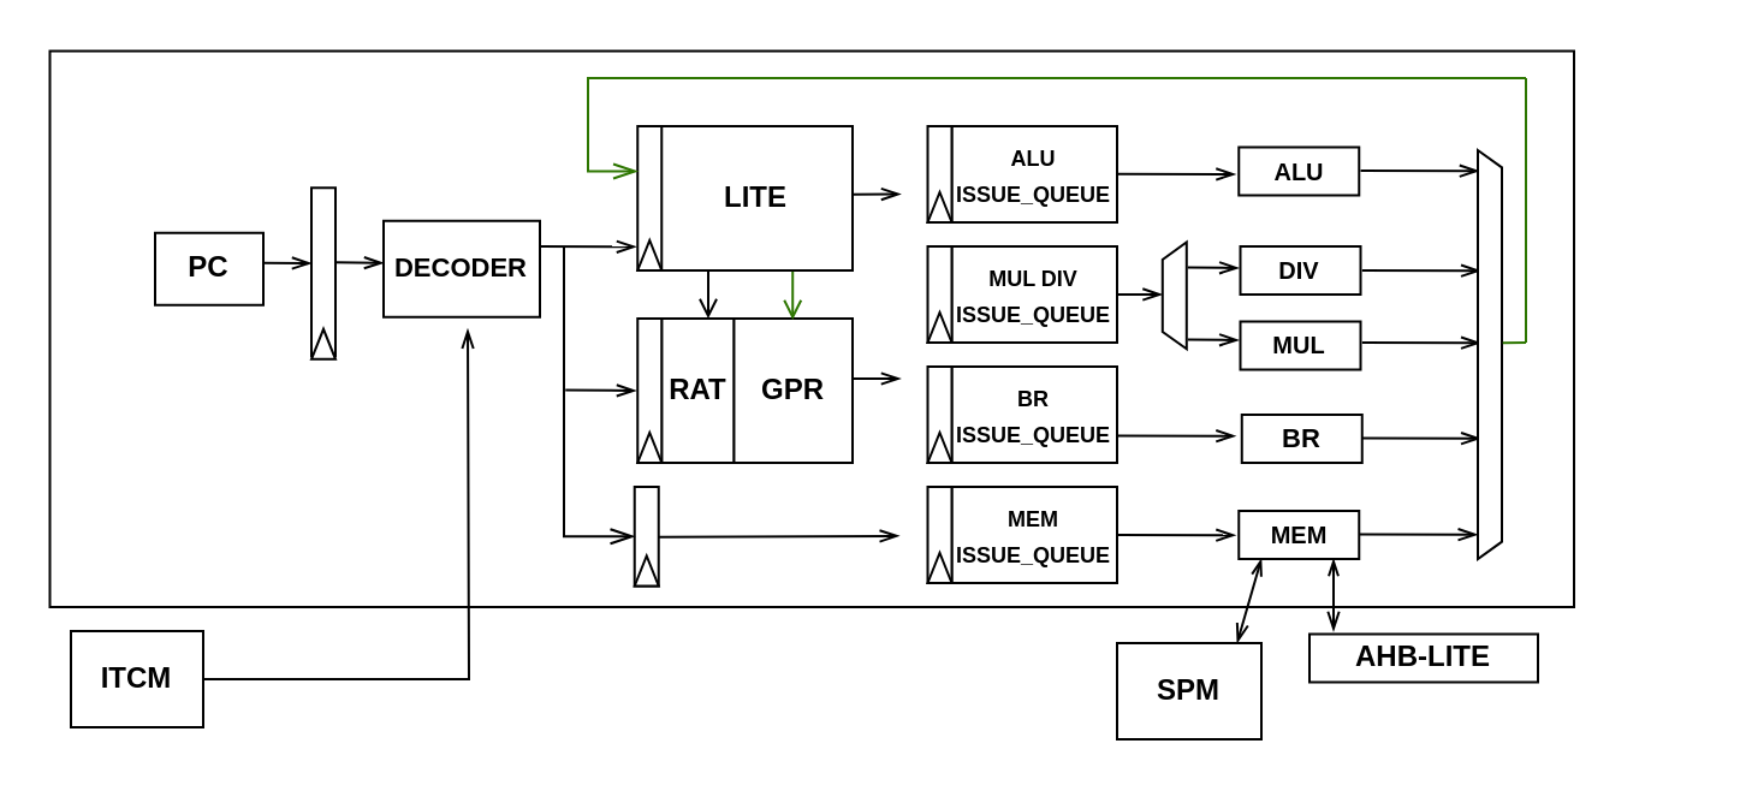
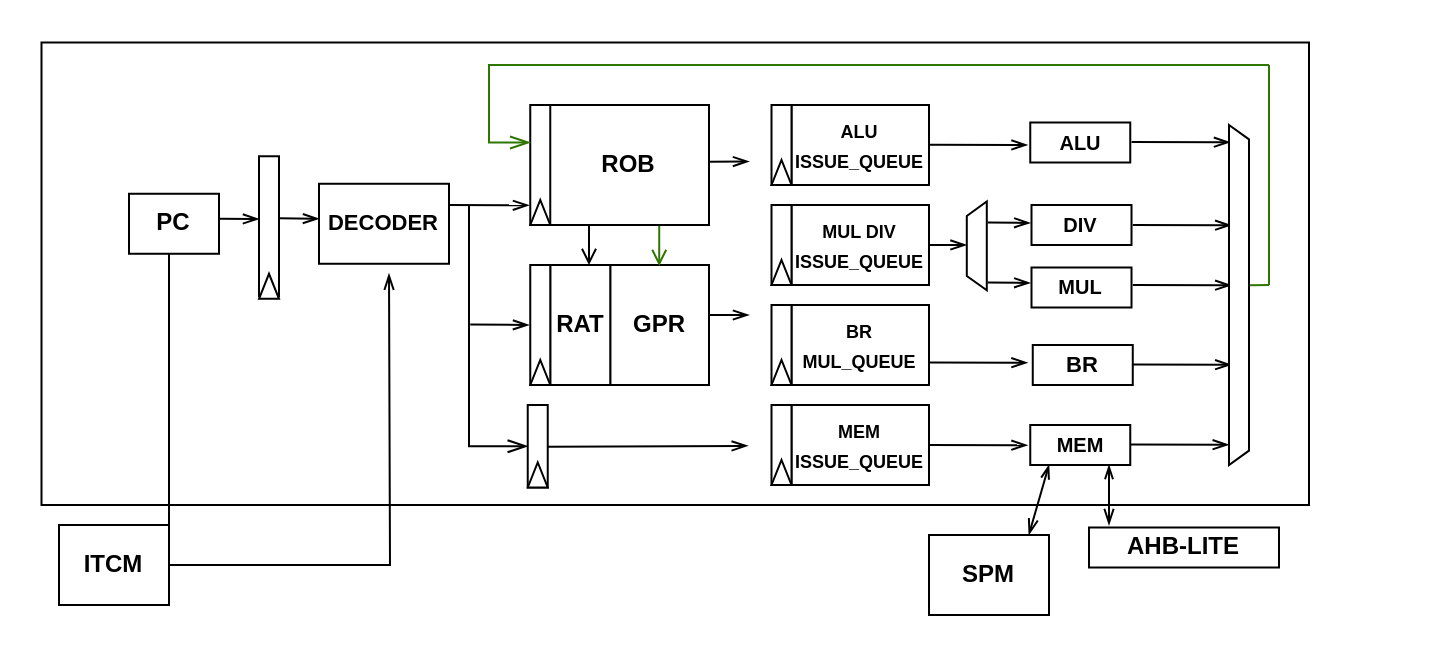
- <mxCell id="17" value="&lt;b&gt;LITE&lt;/b&gt;" style="rounded=0;whiteSpace=wrap;html=1;" vertex="1" parent="1"><mxGeometry x="274" y="52" width="80" height="60" as="geometry" /></mxCell>
+ <mxCell id="17" value="&lt;b&gt;ROB&lt;/b&gt;" style="rounded=0;whiteSpace=wrap;html=1;" vertex="1" parent="1"><mxGeometry x="274" y="52" width="80" height="60" as="geometry" /></mxCell>
- <mxCell id="29" value="&lt;font style=&quot;font-size: 9px;&quot;&gt;&lt;b&gt;BR&lt;br&gt;ISSUE_QUEUE&lt;/b&gt;&lt;/font&gt;" style="rounded=0;whiteSpace=wrap;html=1;" vertex="1" parent="1"><mxGeometry x="395.25" y="152" width="68.75" height="40" as="geometry" /></mxCell>
+ <mxCell id="29" value="&lt;font style=&quot;font-size: 9px;&quot;&gt;&lt;b&gt;BR&lt;br&gt;MUL_QUEUE&lt;/b&gt;&lt;/font&gt;" style="rounded=0;whiteSpace=wrap;html=1;" vertex="1" parent="1"><mxGeometry x="395.25" y="152" width="68.75" height="40" as="geometry" /></mxCell>
+ <mxCell id="4" value="" style="edgeStyle=orthogonalEdgeStyle;rounded=0;orthogonalLoop=1;jettySize=auto;html=1;endArrow=openThin;endFill=0;entryX=0;entryY=0.5;entryDx=0;entryDy=0;" edge="1" parent="1" source="5" target="11"><mxGeometry relative="1" as="geometry"><mxPoint x="104" y="196.38" as="targetPoint" /><Array as="points"><mxPoint x="84" y="282" /></Array></mxGeometry></mxCell>
